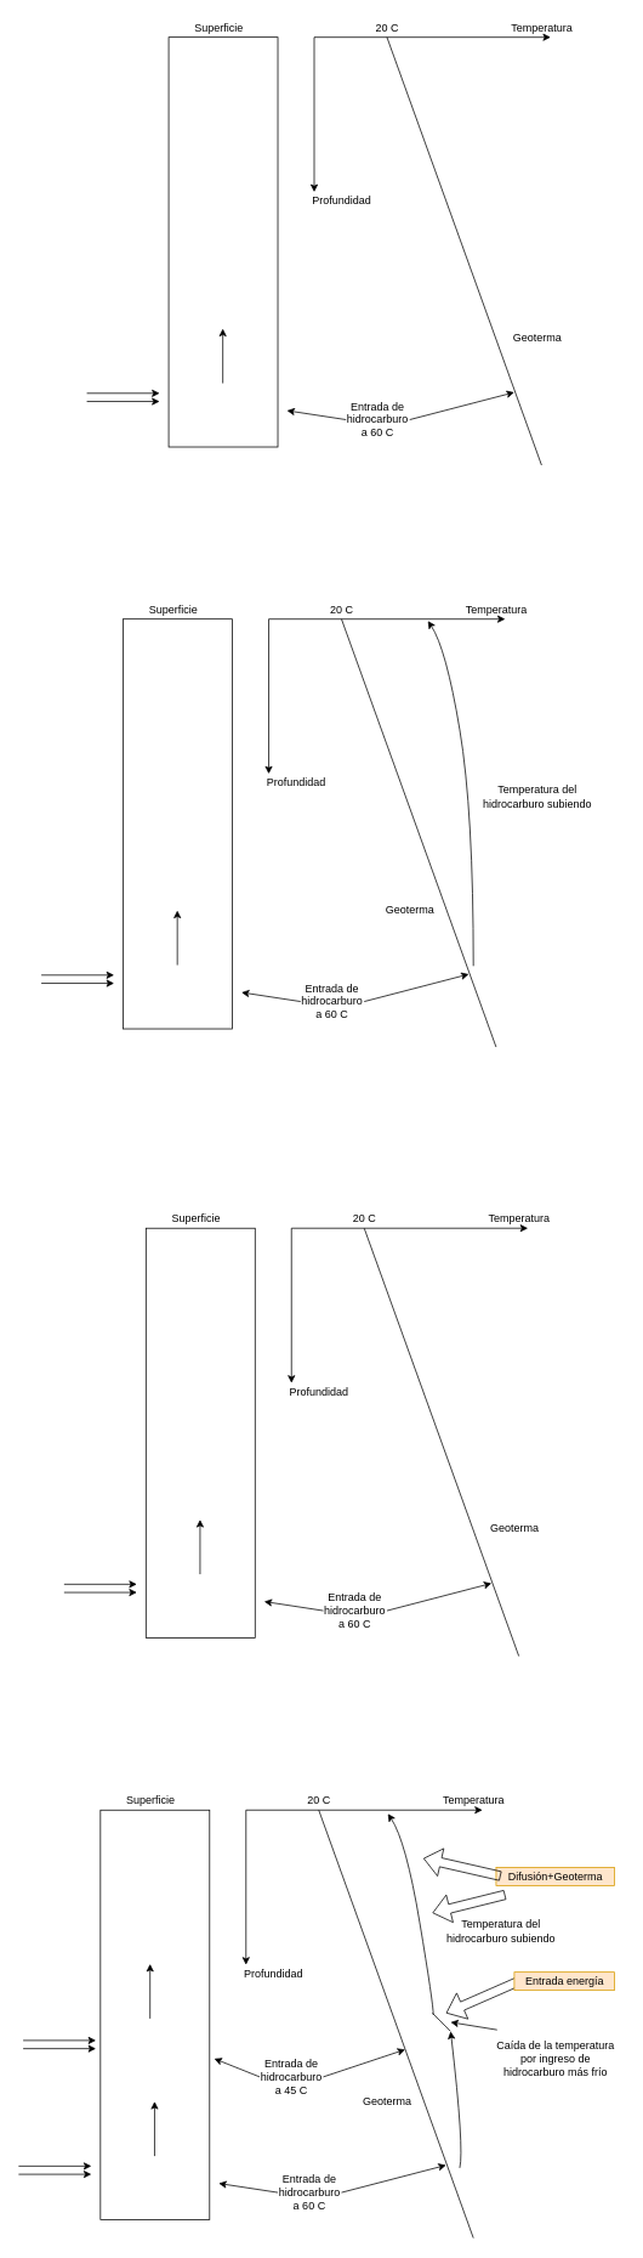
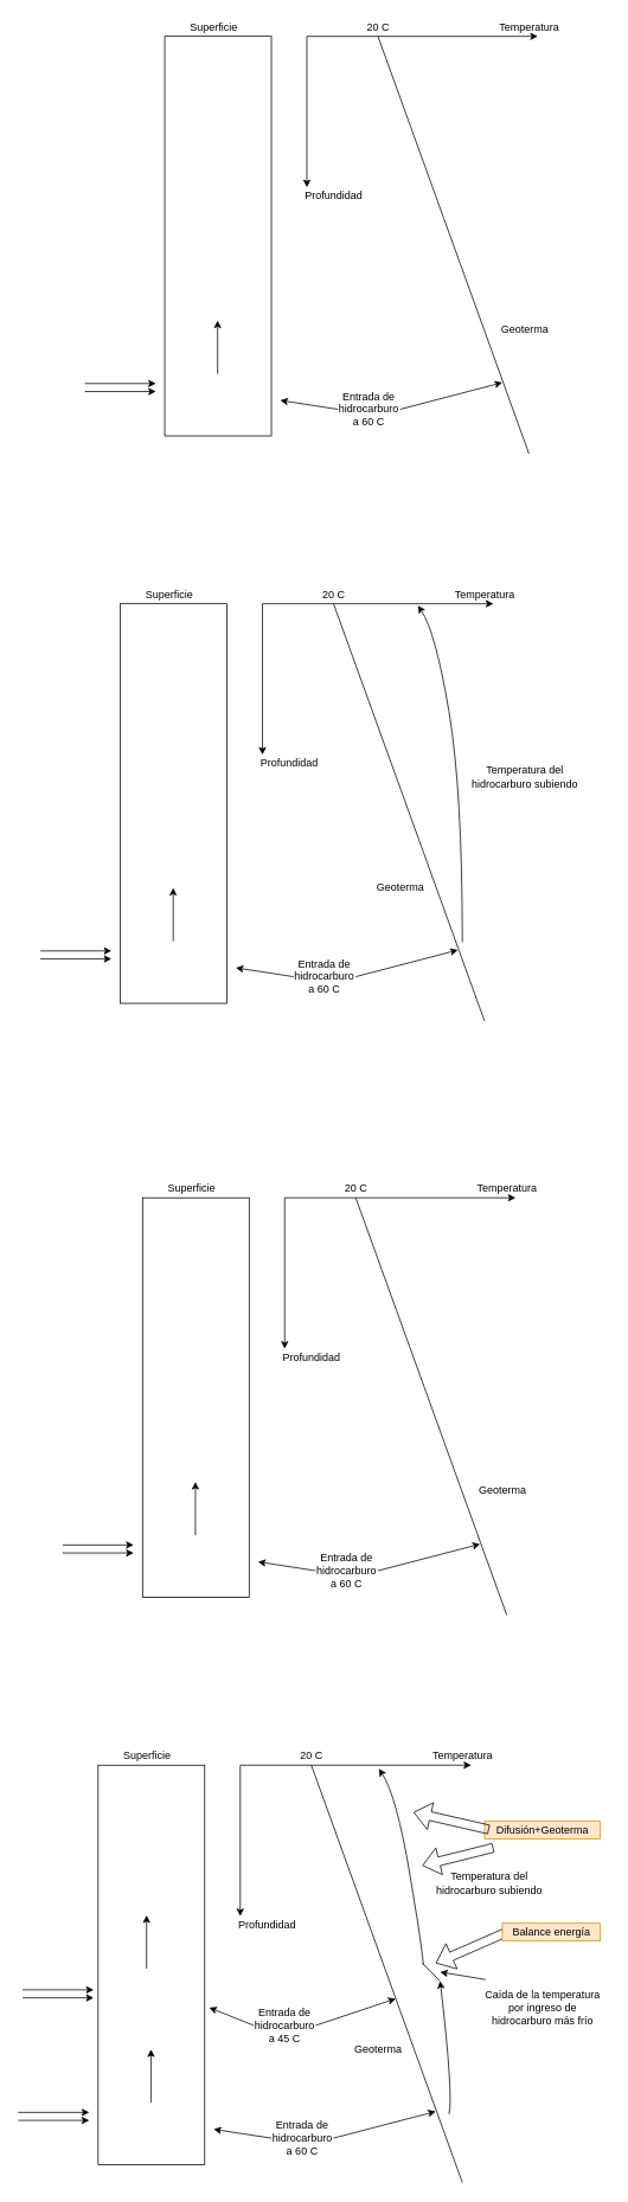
- <mxCell id="79" value="Entrada energía" style="text;html=1;resizable=0;autosize=1;align=center;verticalAlign=middle;points=[];fillColor=#ffe6cc;strokeColor=#d79b00;rounded=0;" vertex="1" parent="1"><mxGeometry x="565" y="2165" width="110" height="20" as="geometry" /></mxCell>
+ <mxCell id="79" value="Balance energía" style="text;html=1;resizable=0;autosize=1;align=center;verticalAlign=middle;points=[];fillColor=#ffe6cc;strokeColor=#d79b00;rounded=0;" vertex="1" parent="1"><mxGeometry x="565" y="2165" width="110" height="20" as="geometry" /></mxCell>
